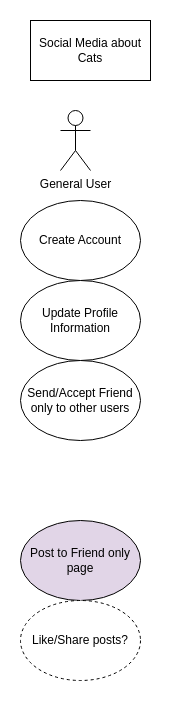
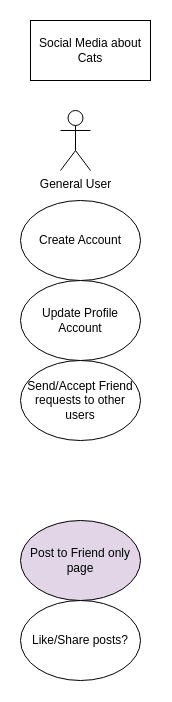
- <mxCell id="4" value="Update Profile Information" style="ellipse;whiteSpace=wrap;html=1;" vertex="1" parent="1"><mxGeometry y="280" width="120" height="80" as="geometry" x="20" /></mxCell>
+ <mxCell id="4" value="Update Profile Account" style="ellipse;whiteSpace=wrap;html=1;" vertex="1" parent="1"><mxGeometry y="280" width="120" height="80" as="geometry" x="20" /></mxCell>
- <mxCell id="7" value="Send/Accept Friend only to other users" style="ellipse;whiteSpace=wrap;html=1;" vertex="1" parent="1"><mxGeometry y="360" width="120" height="80" as="geometry" x="20" /></mxCell>
+ <mxCell id="7" value="Send/Accept Friend requests to other users" style="ellipse;whiteSpace=wrap;html=1;" vertex="1" parent="1"><mxGeometry y="360" width="120" height="80" as="geometry" x="20" /></mxCell>
- <mxCell id="8" value="Like/Share posts?" style="ellipse;whiteSpace=wrap;html=1;dashed=1;" vertex="1" parent="1"><mxGeometry y="600" width="120" height="80" as="geometry" x="20" /></mxCell>
+ <mxCell id="8" value="Like/Share posts?" style="ellipse;whiteSpace=wrap;html=1;" vertex="1" parent="1"><mxGeometry y="600" width="120" height="80" as="geometry" x="20" /></mxCell>
